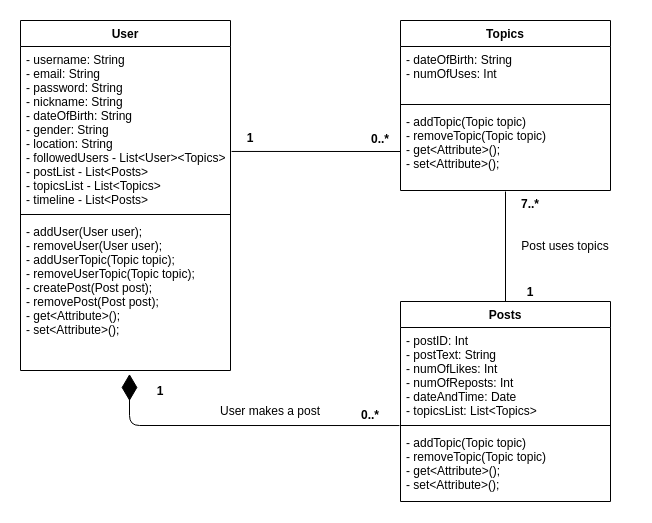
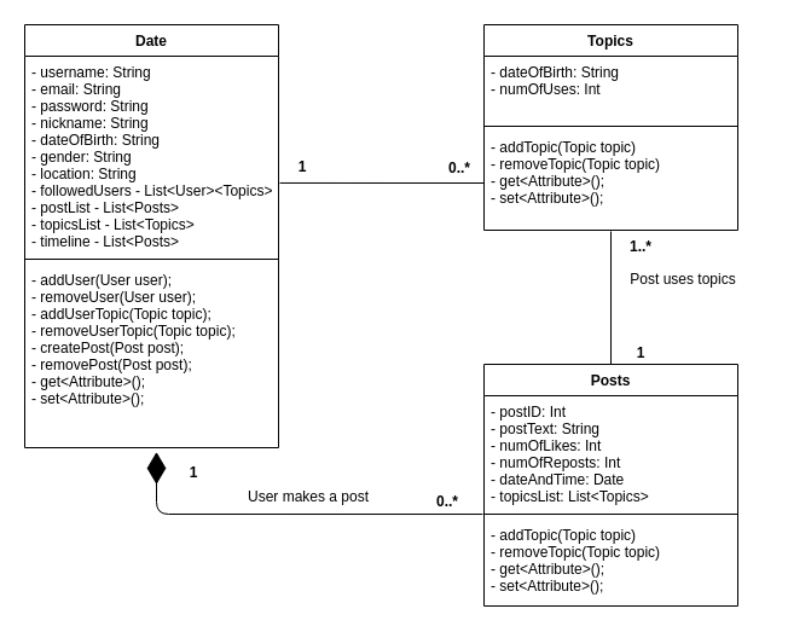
- <mxCell id="2" value="User" style="swimlane;fontStyle=1;align=center;verticalAlign=top;childLayout=stackLayout;horizontal=1;startSize=26;horizontalStack=0;resizeParent=1;resizeParentMax=0;resizeLast=0;collapsible=1;marginBottom=0;" vertex="1" parent="1"><mxGeometry x="20" y="20" width="210" height="350" as="geometry" /></mxCell>
+ <mxCell id="2" value="Date" style="swimlane;fontStyle=1;align=center;verticalAlign=top;childLayout=stackLayout;horizontal=1;startSize=26;horizontalStack=0;resizeParent=1;resizeParentMax=0;resizeLast=0;collapsible=1;marginBottom=0;" vertex="1" parent="1"><mxGeometry x="20" y="20" width="210" height="350" as="geometry" /></mxCell>
- <mxCell id="23" value="&lt;b&gt;7..*&lt;/b&gt;" style="text;html=1;strokeColor=none;fillColor=none;align=center;verticalAlign=middle;whiteSpace=wrap;rounded=0;" vertex="1" parent="1"><mxGeometry x="510" y="194" width="40" height="20" as="geometry" /></mxCell>
+ <mxCell id="23" value="&lt;b&gt;1..*&lt;/b&gt;" style="text;html=1;strokeColor=none;fillColor=none;align=center;verticalAlign=middle;whiteSpace=wrap;rounded=0;" vertex="1" parent="1"><mxGeometry x="510" y="194" width="40" height="20" as="geometry" /></mxCell>
- <mxCell id="18" value="Post uses topics" style="text;html=1;strokeColor=none;fillColor=none;align=center;verticalAlign=middle;whiteSpace=wrap;rounded=0;" vertex="1" parent="1"><mxGeometry x="500" y="235.5" width="130" height="20" as="geometry" /></mxCell>
+ <mxCell id="18" value="Post uses topics" style="text;html=1;strokeColor=none;fillColor=none;align=center;verticalAlign=middle;whiteSpace=wrap;rounded=0;" vertex="1" parent="1"><mxGeometry x="500" y="220.5" width="130" height="20" as="geometry" /></mxCell>
- <mxCell id="15" value="User makes a post" style="text;html=1;strokeColor=none;fillColor=none;align=center;verticalAlign=middle;whiteSpace=wrap;rounded=0;" vertex="1" parent="1"><mxGeometry x="210" y="401" width="120" height="20" as="geometry" /></mxCell>
+ <mxCell id="15" value="User makes a post" style="text;html=1;strokeColor=none;fillColor=none;align=center;verticalAlign=middle;whiteSpace=wrap;rounded=0;" vertex="1" parent="1"><mxGeometry x="195" y="401" width="120" height="20" as="geometry" /></mxCell>
